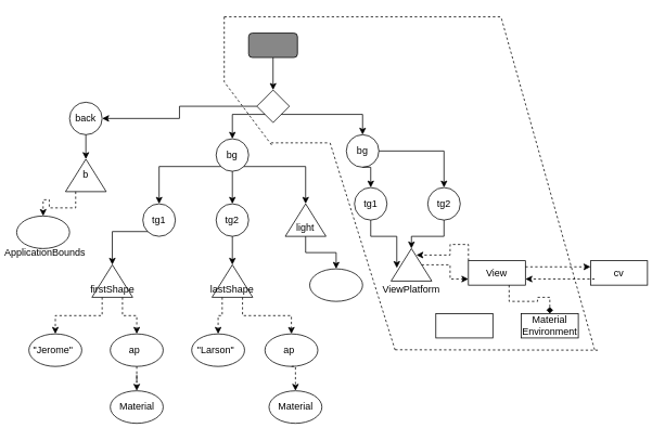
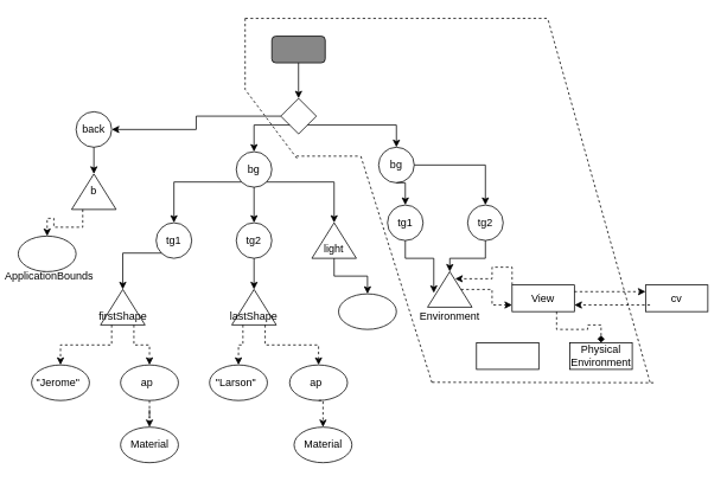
- <mxCell id="57" value="ViewPlatform" style="text;html=1;strokeColor=none;fillColor=none;align=center;verticalAlign=middle;whiteSpace=wrap;rounded=0;" vertex="1" parent="1"><mxGeometry x="475" y="340" width="60" height="30" as="geometry" /></mxCell>
+ <mxCell id="57" value="Environment" style="text;html=1;strokeColor=none;fillColor=none;align=center;verticalAlign=middle;whiteSpace=wrap;rounded=0;" vertex="1" parent="1"><mxGeometry x="475" y="340" width="60" height="30" as="geometry" /></mxCell>
- <mxCell id="65" value="Material Environment" style="text;html=1;strokeColor=none;fillColor=none;align=center;verticalAlign=middle;whiteSpace=wrap;rounded=0;" vertex="1" parent="1"><mxGeometry x="645" y="385" width="60" height="30" as="geometry" /></mxCell>
+ <mxCell id="65" value="Physical Environment" style="text;html=1;strokeColor=none;fillColor=none;align=center;verticalAlign=middle;whiteSpace=wrap;rounded=0;" vertex="1" parent="1"><mxGeometry x="645" y="385" width="60" height="30" as="geometry" /></mxCell>
